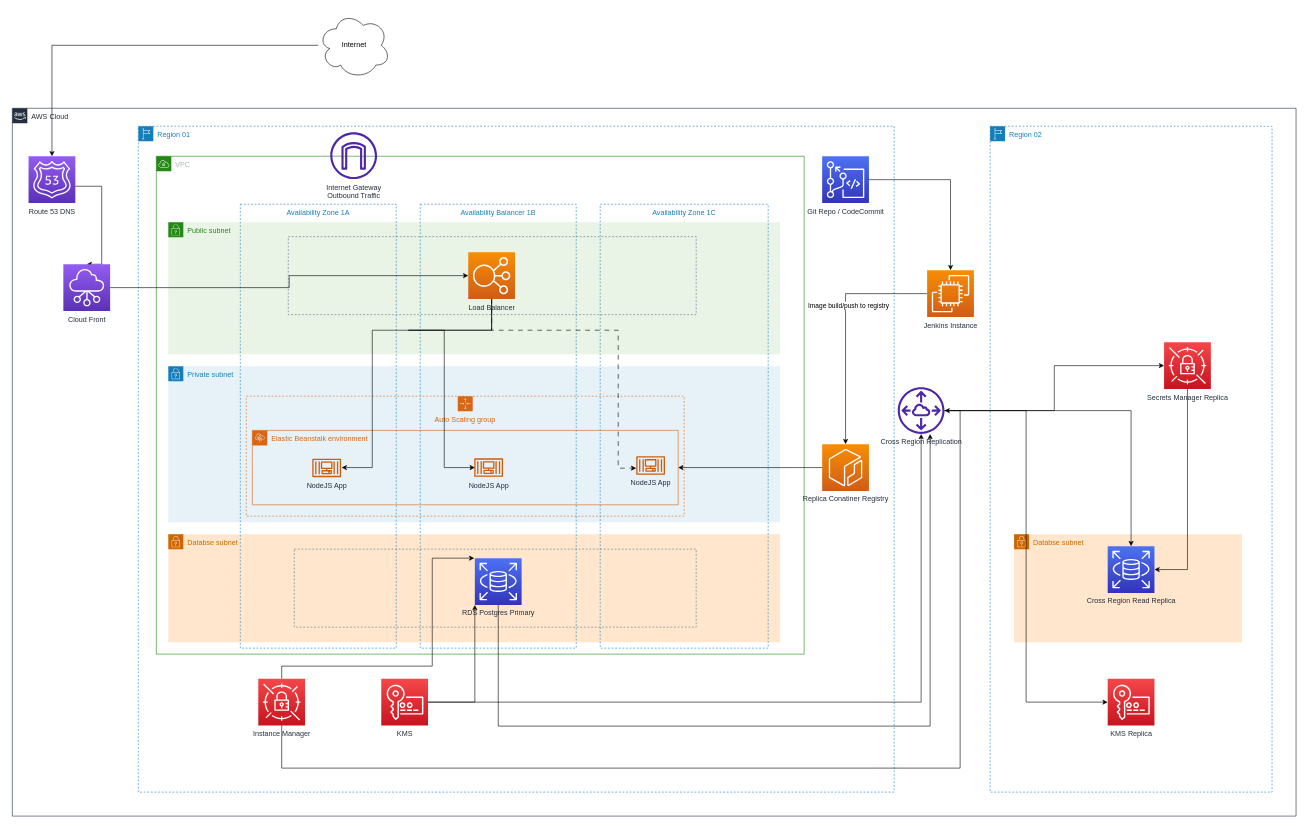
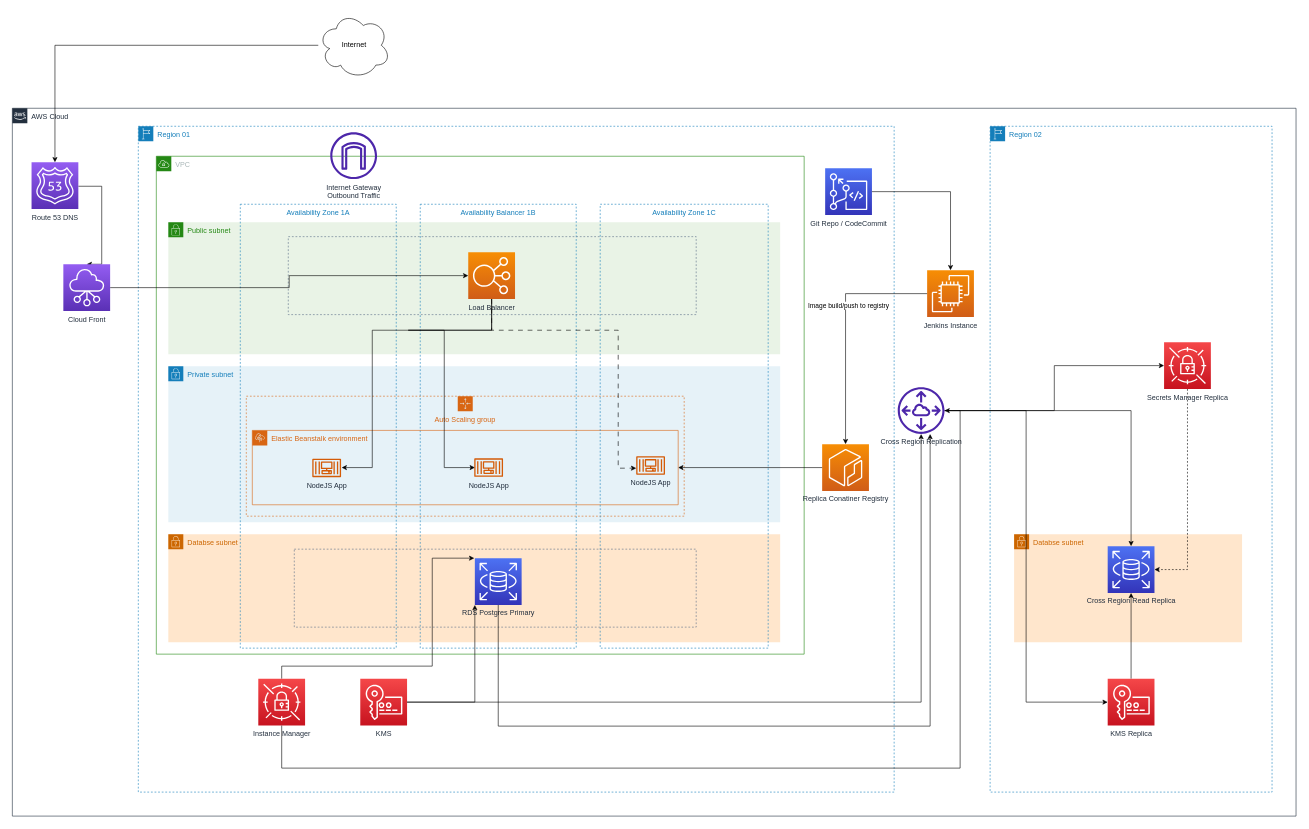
- <mxCell id="33" value="Route 53 DNS&lt;br&gt;" style="sketch=0;points=[[0,0,0],[0.25,0,0],[0.5,0,0],[0.75,0,0],[1,0,0],[0,1,0],[0.25,1,0],[0.5,1,0],[0.75,1,0],[1,1,0],[0,0.25,0],[0,0.5,0],[0,0.75,0],[1,0.25,0],[1,0.5,0],[1,0.75,0]];outlineConnect=0;fontColor=#232F3E;gradientColor=#945DF2;gradientDirection=north;fillColor=#5A30B5;strokeColor=#ffffff;dashed=0;verticalLabelPosition=bottom;verticalAlign=top;align=center;html=1;fontSize=12;fontStyle=0;aspect=fixed;shape=mxgraph.aws4.resourceIcon;resIcon=mxgraph.aws4.route_53;" parent="2" vertex="1"><mxGeometry x="27" y="80" width="78" height="78" as="geometry" /></mxCell>
+ <mxCell id="33" value="Route 53 DNS&lt;br&gt;" style="sketch=0;points=[[0,0,0],[0.25,0,0],[0.5,0,0],[0.75,0,0],[1,0,0],[0,1,0],[0.25,1,0],[0.5,1,0],[0.75,1,0],[1,1,0],[0,0.25,0],[0,0.5,0],[0,0.75,0],[1,0.25,0],[1,0.5,0],[1,0.75,0]];outlineConnect=0;fontColor=#232F3E;gradientColor=#945DF2;gradientDirection=north;fillColor=#5A30B5;strokeColor=#ffffff;dashed=0;verticalLabelPosition=bottom;verticalAlign=top;align=center;html=1;fontSize=12;fontStyle=0;aspect=fixed;shape=mxgraph.aws4.resourceIcon;resIcon=mxgraph.aws4.route_53;" parent="2" vertex="1"><mxGeometry x="32" y="90" width="78" height="78" as="geometry" /></mxCell>
- <mxCell id="25" value="Git Repo / CodeCommit" style="sketch=0;points=[[0,0,0],[0.25,0,0],[0.5,0,0],[0.75,0,0],[1,0,0],[0,1,0],[0.25,1,0],[0.5,1,0],[0.75,1,0],[1,1,0],[0,0.25,0],[0,0.5,0],[0,0.75,0],[1,0.25,0],[1,0.5,0],[1,0.75,0]];outlineConnect=0;fontColor=#232F3E;gradientColor=#4D72F3;gradientDirection=north;fillColor=#3334B9;strokeColor=#ffffff;dashed=0;verticalLabelPosition=bottom;verticalAlign=top;align=center;html=1;fontSize=12;fontStyle=0;aspect=fixed;shape=mxgraph.aws4.resourceIcon;resIcon=mxgraph.aws4.codecommit;" parent="3" vertex="1"><mxGeometry x="1140" y="50" width="78" height="78" as="geometry" /></mxCell>
+ <mxCell id="25" value="Git Repo / CodeCommit" style="sketch=0;points=[[0,0,0],[0.25,0,0],[0.5,0,0],[0.75,0,0],[1,0,0],[0,1,0],[0.25,1,0],[0.5,1,0],[0.75,1,0],[1,1,0],[0,0.25,0],[0,0.5,0],[0,0.75,0],[1,0.25,0],[1,0.5,0],[1,0.75,0]];outlineConnect=0;fontColor=#232F3E;gradientColor=#4D72F3;gradientDirection=north;fillColor=#3334B9;strokeColor=#ffffff;dashed=0;verticalLabelPosition=bottom;verticalAlign=top;align=center;html=1;fontSize=12;fontStyle=0;aspect=fixed;shape=mxgraph.aws4.resourceIcon;resIcon=mxgraph.aws4.codecommit;" parent="3" vertex="1"><mxGeometry x="1145" y="70" width="78" height="78" as="geometry" /></mxCell>
- <mxCell id="39" style="edgeStyle=orthogonalEdgeStyle;rounded=0;orthogonalLoop=1;jettySize=auto;html=1;entryX=1;entryY=0.5;entryDx=0;entryDy=0;entryPerimeter=0;exitX=0.5;exitY=1;exitDx=0;exitDy=0;exitPerimeter=0;" parent="34" source="40" target="36" edge="1"><mxGeometry relative="1" as="geometry" /></mxCell>
+ <mxCell id="39" style="edgeStyle=orthogonalEdgeStyle;rounded=0;orthogonalLoop=1;jettySize=auto;html=1;entryX=1;entryY=0.5;entryDx=0;entryDy=0;entryPerimeter=0;exitX=0.5;exitY=1;exitDx=0;exitDy=0;exitPerimeter=0;dashed=1;" parent="34" source="40" target="36" edge="1"><mxGeometry relative="1" as="geometry" /></mxCell>
+ <mxCell id="37" style="edgeStyle=orthogonalEdgeStyle;rounded=0;orthogonalLoop=1;jettySize=auto;html=1;entryX=0.5;entryY=1;entryDx=0;entryDy=0;entryPerimeter=0;" parent="34" source="38" target="36" edge="1"><mxGeometry relative="1" as="geometry" /></mxCell>
- <mxCell id="29" value="KMS" style="sketch=0;points=[[0,0,0],[0.25,0,0],[0.5,0,0],[0.75,0,0],[1,0,0],[0,1,0],[0.25,1,0],[0.5,1,0],[0.75,1,0],[1,1,0],[0,0.25,0],[0,0.5,0],[0,0.75,0],[1,0.25,0],[1,0.5,0],[1,0.75,0]];outlineConnect=0;fontColor=#232F3E;gradientColor=#F54749;gradientDirection=north;fillColor=#C7131F;strokeColor=#ffffff;dashed=0;verticalLabelPosition=bottom;verticalAlign=top;align=center;html=1;fontSize=12;fontStyle=0;aspect=fixed;shape=mxgraph.aws4.resourceIcon;resIcon=mxgraph.aws4.key_management_service;" parent="3" vertex="1"><mxGeometry x="405" y="921" width="78" height="78" as="geometry" /></mxCell>
+ <mxCell id="29" value="KMS" style="sketch=0;points=[[0,0,0],[0.25,0,0],[0.5,0,0],[0.75,0,0],[1,0,0],[0,1,0],[0.25,1,0],[0.5,1,0],[0.75,1,0],[1,1,0],[0,0.25,0],[0,0.5,0],[0,0.75,0],[1,0.25,0],[1,0.5,0],[1,0.75,0]];outlineConnect=0;fontColor=#232F3E;gradientColor=#F54749;gradientDirection=north;fillColor=#C7131F;strokeColor=#ffffff;dashed=0;verticalLabelPosition=bottom;verticalAlign=top;align=center;html=1;fontSize=12;fontStyle=0;aspect=fixed;shape=mxgraph.aws4.resourceIcon;resIcon=mxgraph.aws4.key_management_service;" parent="3" vertex="1"><mxGeometry x="370" y="921" width="78" height="78" as="geometry" /></mxCell>
